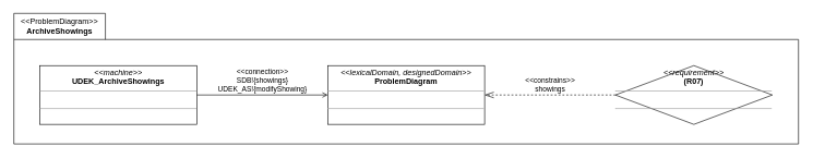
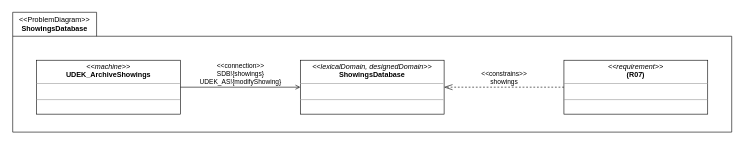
- <mxCell id="2" value="&lt;div&gt;&lt;span style=&quot;font-weight: 400&quot;&gt;&amp;lt;&amp;lt;ProblemDiagram&amp;gt;&amp;gt;&lt;/span&gt;&lt;/div&gt;&lt;div style=&quot;text-align: center&quot;&gt;&lt;span&gt;ArchiveShowings&lt;/span&gt;&lt;/div&gt;" style="shape=folder;fontStyle=1;spacingTop=1;tabWidth=140;tabHeight=40;tabPosition=left;html=1;rounded=0;shadow=0;glass=0;comic=0;sketch=0;pointerEvents=1;gradientColor=none;labelPosition=center;verticalLabelPosition=middle;align=left;verticalAlign=top;spacing=0;spacingLeft=11;collapsible=1;container=1;recursiveResize=0;fillColor=default;" parent="1" vertex="1"><mxGeometry x="20" y="20" width="1200" height="200" as="geometry"><mxRectangle width="140" height="40" as="alternateBounds" /></mxGeometry></mxCell>
+ <mxCell id="2" value="&lt;div&gt;&lt;span style=&quot;font-weight: 400&quot;&gt;&amp;lt;&amp;lt;ProblemDiagram&amp;gt;&amp;gt;&lt;/span&gt;&lt;/div&gt;&lt;div style=&quot;text-align: center&quot;&gt;&lt;span&gt;ShowingsDatabase&lt;/span&gt;&lt;/div&gt;" style="shape=folder;fontStyle=1;spacingTop=1;tabWidth=140;tabHeight=40;tabPosition=left;html=1;rounded=0;shadow=0;glass=0;comic=0;sketch=0;pointerEvents=1;gradientColor=none;labelPosition=center;verticalLabelPosition=middle;align=left;verticalAlign=top;spacing=0;spacingLeft=11;collapsible=1;container=1;recursiveResize=0;fillColor=default;" parent="1" vertex="1"><mxGeometry x="20" y="20" width="1200" height="200" as="geometry"><mxRectangle width="140" height="40" as="alternateBounds" /></mxGeometry></mxCell>
- <mxCell id="5" value="&lt;p style=&quot;margin: 0px ; margin-top: 4px ; text-align: center&quot;&gt;&lt;i&gt;&amp;lt;&amp;lt;lexicalDomain, designedDomain&amp;gt;&amp;gt;&lt;/i&gt;&lt;br&gt;&lt;b&gt;ProblemDiagram&lt;/b&gt;&lt;/p&gt;&lt;hr size=&quot;1&quot;&gt;&lt;p style=&quot;margin: 0px ; margin-left: 4px&quot;&gt;&lt;br&gt;&lt;/p&gt;&lt;hr size=&quot;1&quot;&gt;&lt;p style=&quot;margin: 0px ; margin-left: 4px&quot;&gt;&lt;br&gt;&lt;/p&gt;" style="verticalAlign=top;align=left;overflow=fill;fontSize=12;fontFamily=Helvetica;html=1;rounded=0;shadow=0;glass=0;comic=0;sketch=0;pointerEvents=1;fontColor=default;gradientColor=none;container=0;strokeWidth=1;" parent="3" vertex="1"><mxGeometry x="440" width="240" height="90" as="geometry" /></mxCell>
+ <mxCell id="5" value="&lt;p style=&quot;margin: 0px ; margin-top: 4px ; text-align: center&quot;&gt;&lt;i&gt;&amp;lt;&amp;lt;lexicalDomain, designedDomain&amp;gt;&amp;gt;&lt;/i&gt;&lt;br&gt;&lt;b&gt;ShowingsDatabase&lt;/b&gt;&lt;/p&gt;&lt;hr size=&quot;1&quot;&gt;&lt;p style=&quot;margin: 0px ; margin-left: 4px&quot;&gt;&lt;br&gt;&lt;/p&gt;&lt;hr size=&quot;1&quot;&gt;&lt;p style=&quot;margin: 0px ; margin-left: 4px&quot;&gt;&lt;br&gt;&lt;/p&gt;" style="verticalAlign=top;align=left;overflow=fill;fontSize=12;fontFamily=Helvetica;html=1;rounded=0;shadow=0;glass=0;comic=0;sketch=0;pointerEvents=1;fontColor=default;gradientColor=none;container=0;strokeWidth=1;" parent="3" vertex="1"><mxGeometry x="440" width="240" height="90" as="geometry" /></mxCell>
- <mxCell id="8" value="&lt;p style=&quot;margin: 0px ; margin-top: 4px ; text-align: center&quot;&gt;&lt;i&gt;&amp;lt;&amp;lt;requirement&amp;gt;&amp;gt;&lt;/i&gt;&lt;br&gt;&lt;b&gt;(R07)&lt;/b&gt;&lt;/p&gt;&lt;hr size=&quot;1&quot;&gt;&lt;p style=&quot;margin: 0px ; margin-left: 4px&quot;&gt;&lt;br&gt;&lt;/p&gt;&lt;hr size=&quot;1&quot;&gt;&lt;p style=&quot;margin: 0px ; margin-left: 4px&quot;&gt;&lt;br&gt;&lt;/p&gt;" style="rhombus;verticalAlign=top;align=left;overflow=fill;fontSize=12;fontFamily=Helvetica;html=1;shadow=0;glass=0;comic=0;sketch=0;pointerEvents=1;fontColor=default;gradientColor=none;container=0;" parent="3" vertex="1"><mxGeometry x="880" width="240" height="90" as="geometry" /></mxCell>
+ <mxCell id="8" value="&lt;p style=&quot;margin: 0px ; margin-top: 4px ; text-align: center&quot;&gt;&lt;i&gt;&amp;lt;&amp;lt;requirement&amp;gt;&amp;gt;&lt;/i&gt;&lt;br&gt;&lt;b&gt;(R07)&lt;/b&gt;&lt;/p&gt;&lt;hr size=&quot;1&quot;&gt;&lt;p style=&quot;margin: 0px ; margin-left: 4px&quot;&gt;&lt;br&gt;&lt;/p&gt;&lt;hr size=&quot;1&quot;&gt;&lt;p style=&quot;margin: 0px ; margin-left: 4px&quot;&gt;&lt;br&gt;&lt;/p&gt;" style="verticalAlign=top;align=left;overflow=fill;fontSize=12;fontFamily=Helvetica;html=1;rounded=0;shadow=0;glass=0;comic=0;sketch=0;pointerEvents=1;fontColor=default;gradientColor=none;container=0;" parent="3" vertex="1"><mxGeometry x="880" width="240" height="90" as="geometry" /></mxCell>
